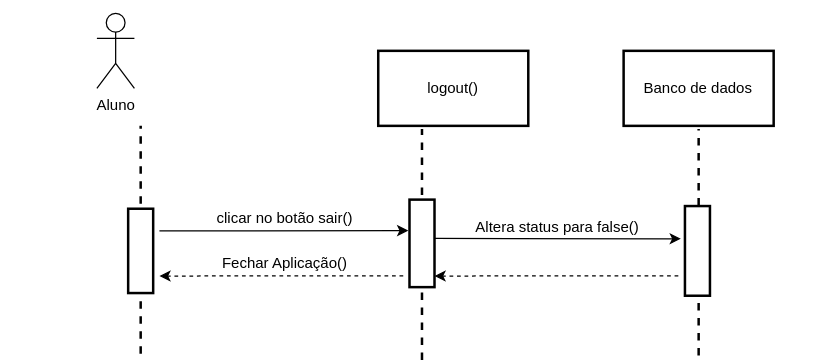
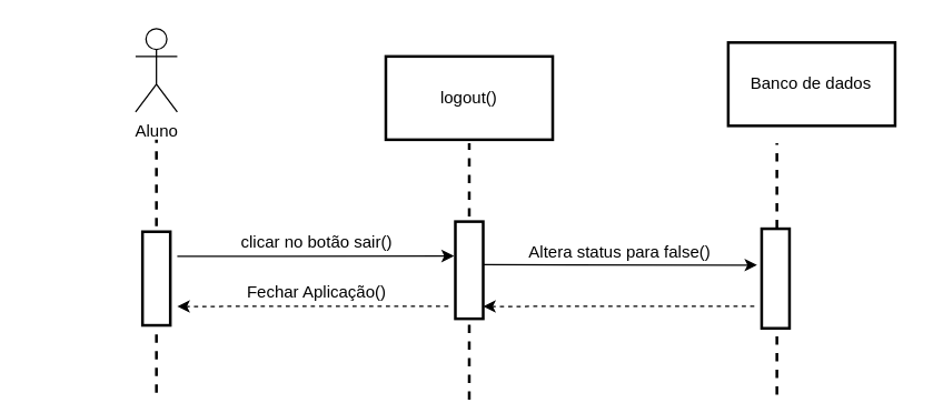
- <mxCell id="2" value="Aluno" style="shape=umlActor;verticalLabelPosition=bottom;labelBackgroundColor=#ffffff;verticalAlign=top;html=1;outlineConnect=0;" parent="1" vertex="1"><mxGeometry x="77" y="10" width="30" height="60" as="geometry" /></mxCell>
+ <mxCell id="2" value="Aluno" style="shape=umlActor;verticalLabelPosition=bottom;labelBackgroundColor=#ffffff;verticalAlign=top;html=1;outlineConnect=0;" parent="1" vertex="1"><mxGeometry x="97" y="20" width="30" height="60" as="geometry" /></mxCell>
- <mxCell id="5" value="logout()" style="rounded=0;whiteSpace=wrap;html=1;strokeWidth=2;" parent="1" vertex="1"><mxGeometry x="302" y="40" width="120" height="60" as="geometry" /></mxCell>
+ <mxCell id="5" value="logout()" style="rounded=0;whiteSpace=wrap;html=1;strokeWidth=2;" parent="1" vertex="1"><mxGeometry x="277" y="40" width="120" height="60" as="geometry" /></mxCell>
- <mxCell id="12" value="Banco de dados" style="rounded=0;whiteSpace=wrap;html=1;strokeWidth=2;" vertex="1" parent="1"><mxGeometry x="498.25" y="40" width="120" height="60" as="geometry" /></mxCell>
+ <mxCell id="12" value="Banco de dados" style="rounded=0;whiteSpace=wrap;html=1;strokeWidth=2;" vertex="1" parent="1"><mxGeometry x="523.25" y="30" width="120" height="60" as="geometry" /></mxCell>
